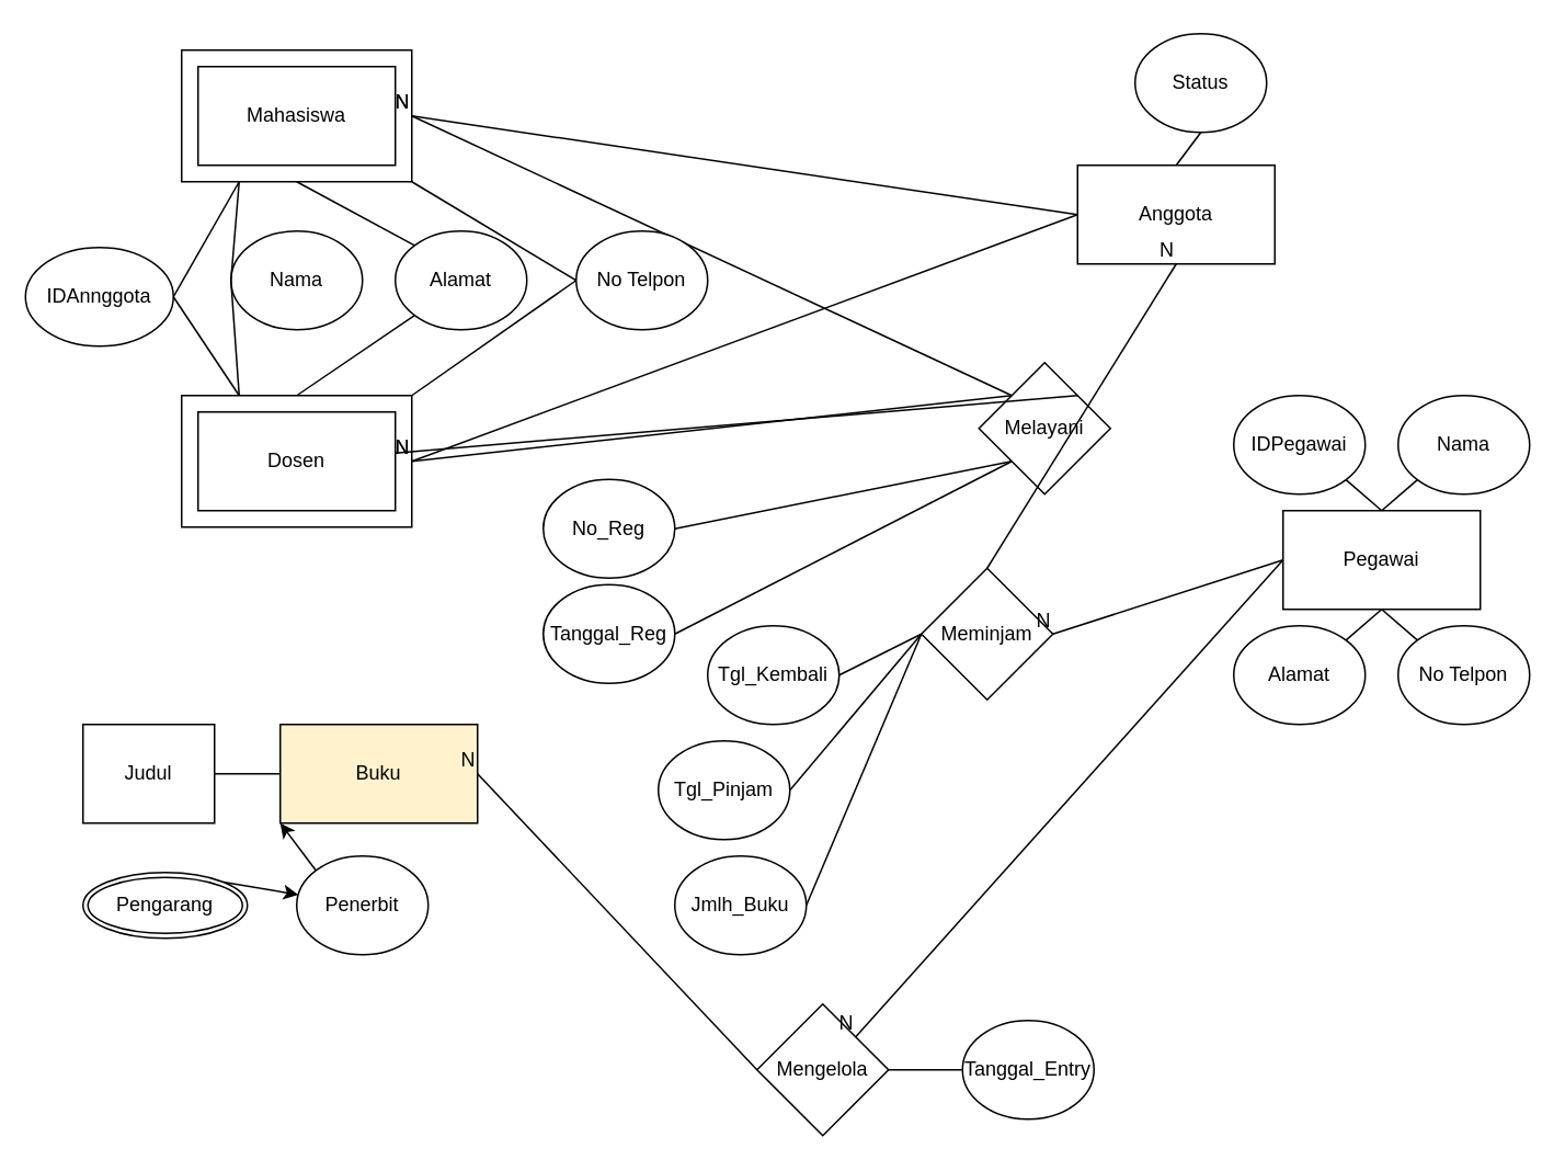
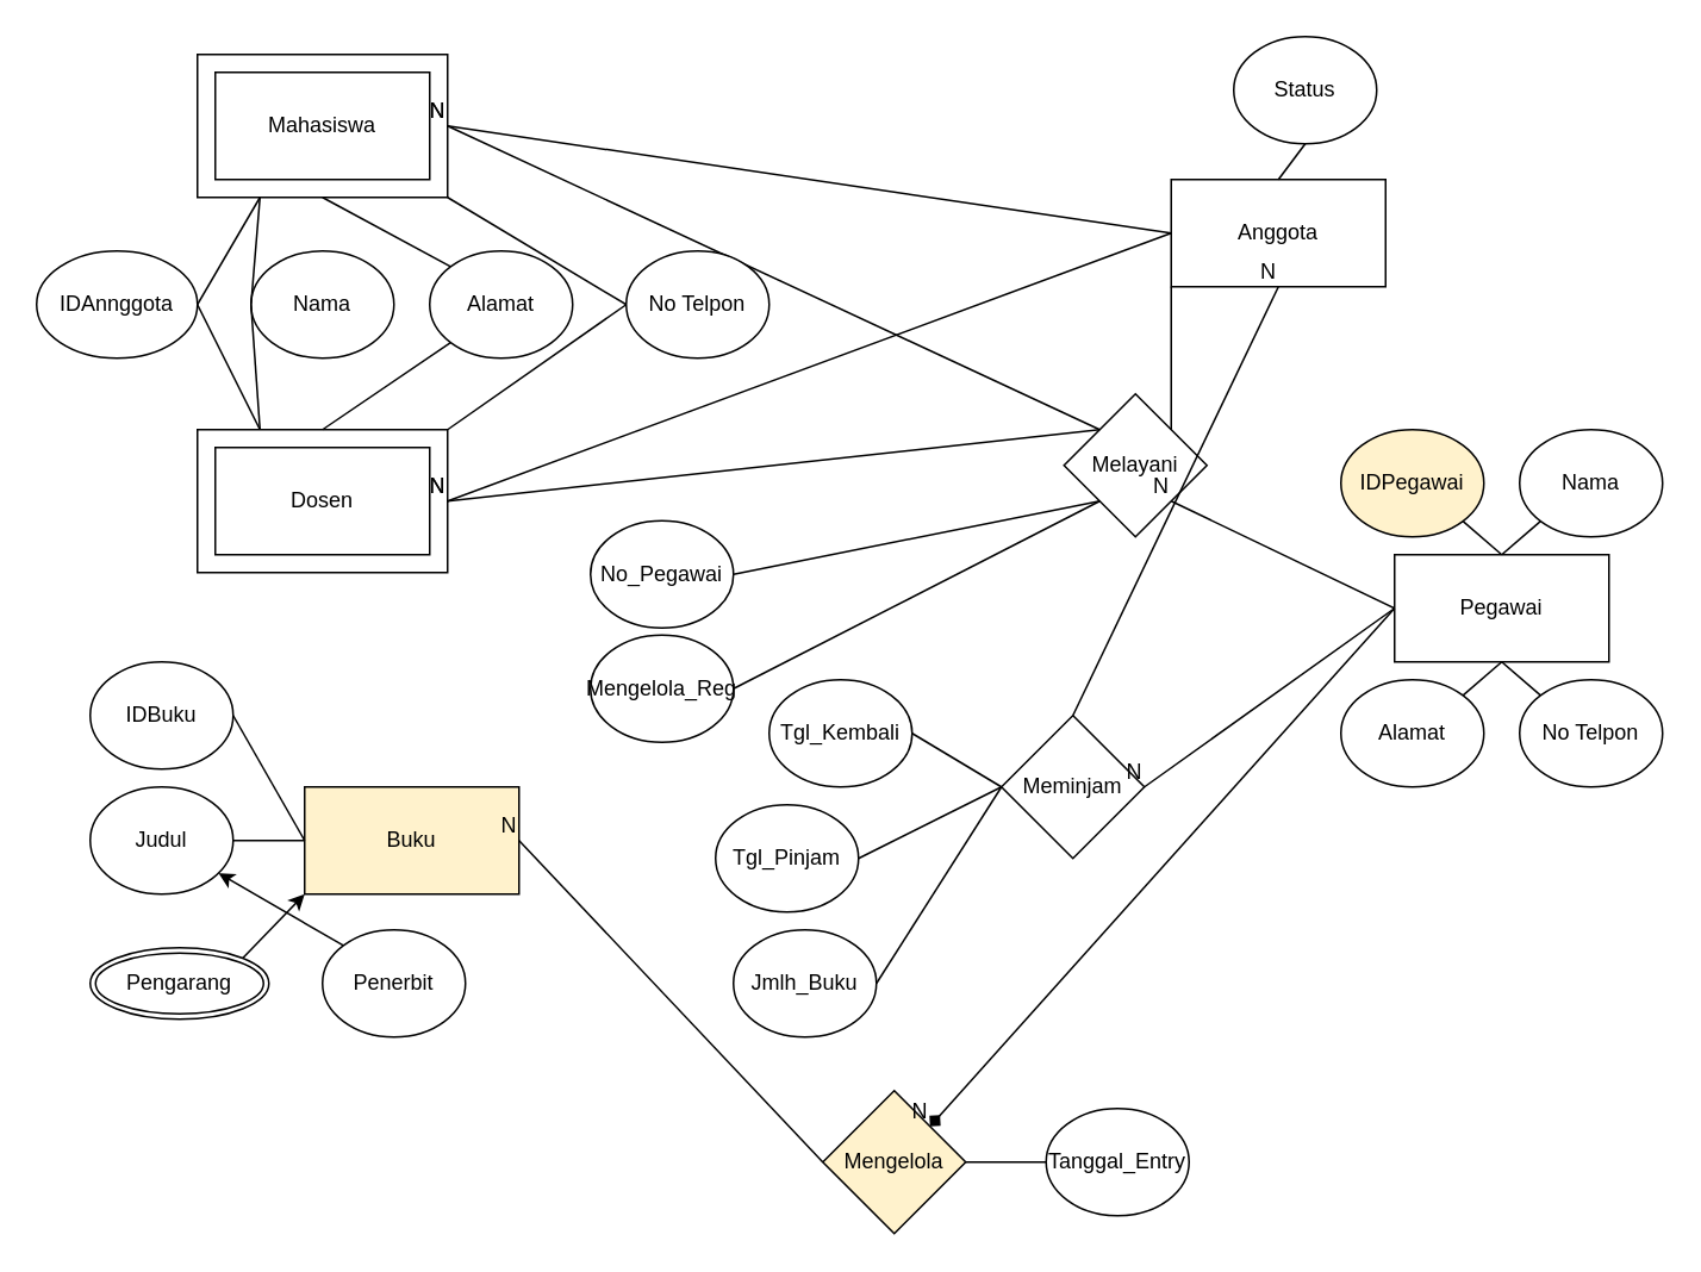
- <mxCell id="6" value="IDAnnggota" style="ellipse;whiteSpace=wrap;html=1;" parent="1" vertex="1"><mxGeometry x="15" y="150" width="90" height="60" as="geometry" /></mxCell>
+ <mxCell id="6" value="IDAnnggota" style="ellipse;whiteSpace=wrap;html=1;" parent="1" vertex="1"><mxGeometry x="20" y="140" width="90" height="60" as="geometry" /></mxCell>
- <mxCell id="61" value="" style="endArrow=none;html=1;rounded=0;exitX=1;exitY=0;exitDx=0;exitDy=0;" edge="1" parent="1" source="36" target="5"><mxGeometry relative="1" as="geometry"><mxPoint x="430" y="161" as="sourcePoint" /><mxPoint x="590" y="161" as="targetPoint" /></mxGeometry></mxCell>
+ <mxCell id="61" value="" style="endArrow=none;html=1;rounded=0;exitX=1;exitY=0;exitDx=0;exitDy=0;entryX=0;entryY=1;entryDx=0;entryDy=0;" edge="1" parent="1" source="36" target="14"><mxGeometry relative="1" as="geometry"><mxPoint x="430" y="161" as="sourcePoint" /><mxPoint x="590" y="161" as="targetPoint" /></mxGeometry></mxCell>
- <mxCell id="27" value="&lt;span style=&quot;font-weight: normal;&quot;&gt;IDPegawai&lt;/span&gt;" style="ellipse;whiteSpace=wrap;html=1;fontStyle=1" parent="1" vertex="1"><mxGeometry x="750" y="240" width="80" height="60" as="geometry" /></mxCell>
+ <mxCell id="27" value="&lt;span style=&quot;font-weight: normal;&quot;&gt;IDPegawai&lt;/span&gt;" style="ellipse;whiteSpace=wrap;html=1;fontStyle=1;fillColor=#fff2cc;" parent="1" vertex="1"><mxGeometry x="750" y="240" width="80" height="60" as="geometry" /></mxCell>
+ <mxCell id="62" value="" style="endArrow=none;html=1;rounded=0;entryX=1;entryY=1;entryDx=0;entryDy=0;exitX=0;exitY=0.5;exitDx=0;exitDy=0;" edge="1" parent="1" source="26" target="36"><mxGeometry relative="1" as="geometry"><mxPoint x="920" y="320" as="sourcePoint" /><mxPoint x="600" y="360" as="targetPoint" /></mxGeometry></mxCell>
+ <mxCell id="63" value="N" style="resizable=0;html=1;whiteSpace=wrap;align=right;verticalAlign=bottom;" connectable="0" vertex="1" parent="62"><mxGeometry x="1" relative="1" as="geometry" /></mxCell>
- <mxCell id="37" value="&lt;span style=&quot;font-weight: normal;&quot;&gt;No_Reg&lt;/span&gt;" style="ellipse;whiteSpace=wrap;html=1;fontStyle=1" parent="1" vertex="1"><mxGeometry x="330" y="291" width="80" height="60" as="geometry" /></mxCell>
+ <mxCell id="37" value="&lt;span style=&quot;font-weight: normal;&quot;&gt;No_Pegawai&lt;/span&gt;" style="ellipse;whiteSpace=wrap;html=1;fontStyle=1" parent="1" vertex="1"><mxGeometry x="330" y="291" width="80" height="60" as="geometry" /></mxCell>
- <mxCell id="38" value="&lt;span style=&quot;font-weight: normal;&quot;&gt;Tanggal_Reg&lt;/span&gt;" style="ellipse;whiteSpace=wrap;html=1;fontStyle=1" parent="1" vertex="1"><mxGeometry x="330" y="355" width="80" height="60" as="geometry" /></mxCell>
+ <mxCell id="38" value="&lt;span style=&quot;font-weight: normal;&quot;&gt;Mengelola_Reg&lt;/span&gt;" style="ellipse;whiteSpace=wrap;html=1;fontStyle=1" parent="1" vertex="1"><mxGeometry x="330" y="355" width="80" height="60" as="geometry" /></mxCell>
- <mxCell id="35" value="Meminjam" style="rhombus;whiteSpace=wrap;html=1;" parent="1" vertex="1"><mxGeometry x="560" y="345" width="80" height="80" as="geometry" /></mxCell>
+ <mxCell id="35" value="Meminjam" style="rhombus;whiteSpace=wrap;html=1;" parent="1" vertex="1"><mxGeometry x="560" y="400" width="80" height="80" as="geometry" /></mxCell>
+ <mxCell id="22" value="&lt;span style=&quot;font-weight: normal;&quot;&gt;IDBuku&lt;/span&gt;" style="ellipse;whiteSpace=wrap;html=1;fontStyle=1" parent="1" vertex="1"><mxGeometry x="50" y="370" width="80" height="60" as="geometry" /></mxCell>
+ <mxCell id="23" value="" style="endArrow=none;html=1;rounded=0;exitX=1;exitY=0.5;exitDx=0;exitDy=0;entryX=0;entryY=0.5;entryDx=0;entryDy=0;" parent="1" source="22" target="19" edge="1"><mxGeometry width="50" height="50" relative="1" as="geometry"><mxPoint x="140" y="550" as="sourcePoint" /><mxPoint x="180" y="480" as="targetPoint" /><Array as="points" /></mxGeometry></mxCell>
- <mxCell id="20" value="&lt;span style=&quot;font-weight: normal;&quot;&gt;Judul&lt;/span&gt;" style="whiteSpace=wrap;html=1;fontStyle=1;rounded=0;" parent="1" vertex="1"><mxGeometry x="50" y="440" width="80" height="60" as="geometry" /></mxCell>
+ <mxCell id="20" value="&lt;span style=&quot;font-weight: normal;&quot;&gt;Judul&lt;/span&gt;" style="ellipse;whiteSpace=wrap;html=1;fontStyle=1" parent="1" vertex="1"><mxGeometry x="50" y="440" width="80" height="60" as="geometry" /></mxCell>
- <mxCell id="25" value="" style="endArrow=classic;html=1;rounded=0;exitX=0;exitY=0;exitDx=0;exitDy=0;entryX=0;entryY=1;entryDx=0;entryDy=0;" parent="1" source="47" target="19" edge="1"><mxGeometry width="50" height="50" relative="1" as="geometry"><mxPoint x="190" y="530" as="sourcePoint" /><mxPoint x="180" y="510" as="targetPoint" /></mxGeometry></mxCell>
+ <mxCell id="25" value="" style="endArrow=classic;html=1;rounded=0;exitX=0;exitY=0;exitDx=0;exitDy=0;" parent="1" source="47" target="20" edge="1"><mxGeometry width="50" height="50" relative="1" as="geometry"><mxPoint x="190" y="530" as="sourcePoint" /><mxPoint x="180" y="510" as="targetPoint" /></mxGeometry></mxCell>
- <mxCell id="24" value="" style="endArrow=classic;html=1;rounded=0;exitX=1;exitY=0;exitDx=0;exitDy=0;" parent="1" source="46" target="47" edge="1"><mxGeometry width="50" height="50" relative="1" as="geometry"><mxPoint x="150" y="530" as="sourcePoint" /><mxPoint x="470" y="420" as="targetPoint" /></mxGeometry></mxCell>
+ <mxCell id="24" value="" style="endArrow=classic;html=1;rounded=0;exitX=1;exitY=0;exitDx=0;exitDy=0;entryX=0;entryY=1;entryDx=0;entryDy=0;" parent="1" source="46" target="19" edge="1"><mxGeometry width="50" height="50" relative="1" as="geometry"><mxPoint x="150" y="530" as="sourcePoint" /><mxPoint x="470" y="420" as="targetPoint" /></mxGeometry></mxCell>
- <mxCell id="69" value="" style="endArrow=none;html=1;rounded=0;entryX=1;entryY=0;entryDx=0;entryDy=0;exitX=0;exitY=0.5;exitDx=0;exitDy=0;" edge="1" parent="1" source="26" target="41"><mxGeometry relative="1" as="geometry"><mxPoint x="790" y="350" as="sourcePoint" /><mxPoint x="650" y="450" as="targetPoint" /></mxGeometry></mxCell>
+ <mxCell id="69" value="" style="endArrow=diamond;html=1;rounded=0;entryX=1;entryY=0;entryDx=0;entryDy=0;exitX=0;exitY=0.5;exitDx=0;exitDy=0;" edge="1" parent="1" source="26" target="41"><mxGeometry relative="1" as="geometry"><mxPoint x="790" y="350" as="sourcePoint" /><mxPoint x="650" y="450" as="targetPoint" /></mxGeometry></mxCell>
- <mxCell id="41" value="Mengelola" style="rhombus;whiteSpace=wrap;html=1;" parent="1" vertex="1"><mxGeometry x="460" y="610" width="80" height="80" as="geometry" /></mxCell>
+ <mxCell id="41" value="Mengelola" style="rhombus;whiteSpace=wrap;html=1;fillColor=#fff2cc;" parent="1" vertex="1"><mxGeometry x="460" y="610" width="80" height="80" as="geometry" /></mxCell>
